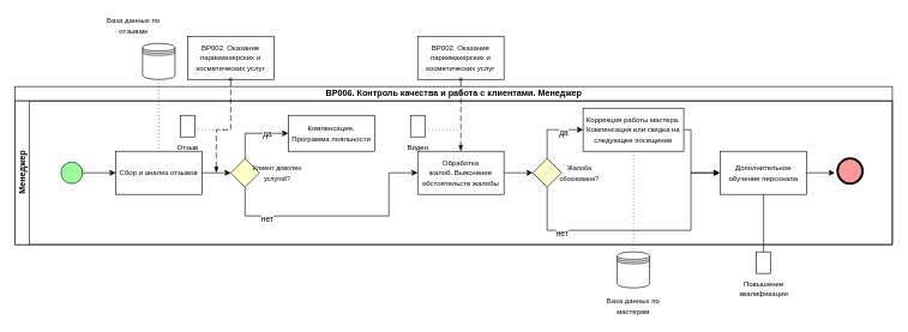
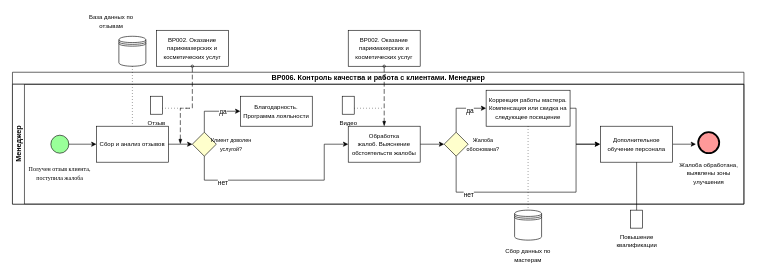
- <mxCell id="11" value="&lt;font style=&quot;font-size: 10px;&quot;&gt;Компенсация. Программа лояльности&lt;/font&gt;" style="points=[[0.25,0,0],[0.5,0,0],[0.75,0,0],[1,0.25,0],[1,0.5,0],[1,0.75,0],[0.75,1,0],[0.5,1,0],[0.25,1,0],[0,0.75,0],[0,0.5,0],[0,0.25,0]];shape=mxgraph.bpmn.task2;whiteSpace=wrap;rectStyle=rounded;size=10;html=1;container=1;expand=0;collapsible=0;taskMarker=service;" vertex="1" parent="3"><mxGeometry x="380" y="20" width="120" height="50" as="geometry" /></mxCell>
+ <mxCell id="11" value="&lt;font style=&quot;font-size: 10px;&quot;&gt;Благодарность. Программа лояльности&lt;/font&gt;" style="points=[[0.25,0,0],[0.5,0,0],[0.75,0,0],[1,0.25,0],[1,0.5,0],[1,0.75,0],[0.75,1,0],[0.5,1,0],[0.25,1,0],[0,0.75,0],[0,0.5,0],[0,0.25,0]];shape=mxgraph.bpmn.task2;whiteSpace=wrap;rectStyle=rounded;size=10;html=1;container=1;expand=0;collapsible=0;taskMarker=service;" vertex="1" parent="3"><mxGeometry x="380" y="20" width="120" height="50" as="geometry" /></mxCell>
+ <mxCell id="6" value="&lt;font size=&quot;1&quot; face=&quot;Times New Roman&quot;&gt;Получен отзыв клиента, поступила жалоба&lt;/font&gt;" style="text;html=1;align=center;verticalAlign=middle;whiteSpace=wrap;rounded=0;" vertex="1" parent="3"><mxGeometry x="24" y="130" width="110" height="35" as="geometry" /></mxCell>
+ <mxCell id="17" value="&lt;span style=&quot;font-size: 10px;&quot;&gt;Жалоба обработана, выявлены зоны улучшения&lt;/span&gt;" style="text;html=1;align=center;verticalAlign=middle;whiteSpace=wrap;rounded=0;" vertex="1" parent="3"><mxGeometry x="1110" y="132.5" width="102.5" height="30" as="geometry" /></mxCell>
- <mxCell id="30" value="&lt;span style=&quot;font-size: 10px;&quot;&gt;База данных по мастерам&lt;/span&gt;" style="text;html=1;align=center;verticalAlign=middle;whiteSpace=wrap;rounded=0;" vertex="1" parent="1"><mxGeometry x="835" y="410" width="90" height="30" as="geometry" /></mxCell>
+ <mxCell id="30" value="&lt;span style=&quot;font-size: 10px;&quot;&gt;Сбор данных по мастерам&lt;/span&gt;" style="text;html=1;align=center;verticalAlign=middle;whiteSpace=wrap;rounded=0;" vertex="1" parent="1"><mxGeometry x="835" y="410" width="90" height="30" as="geometry" /></mxCell>
